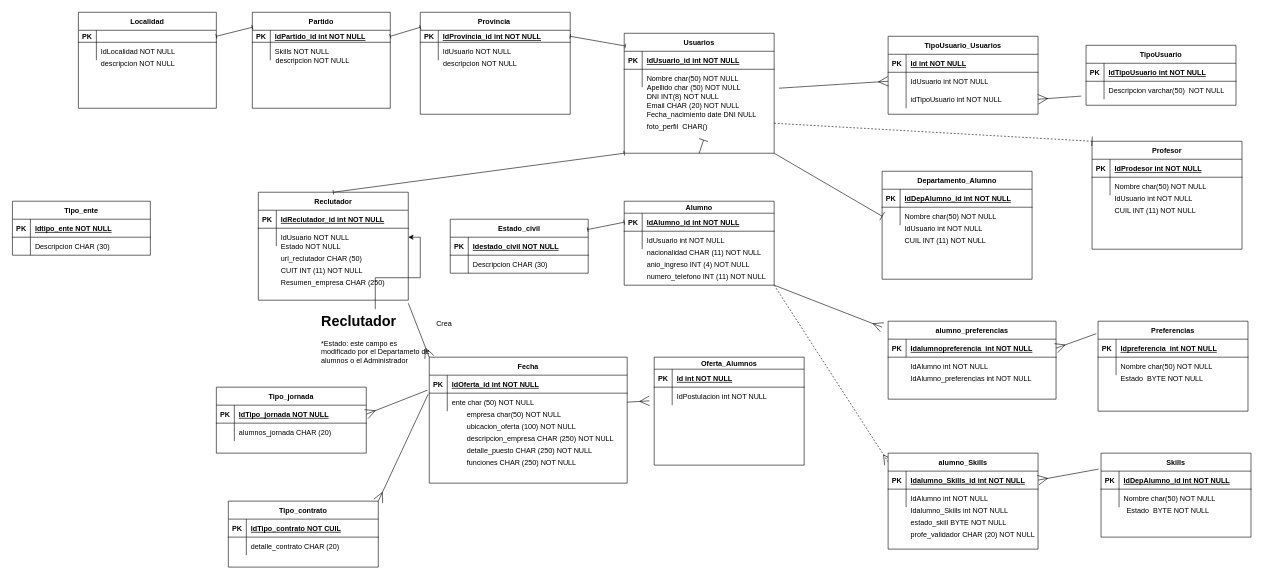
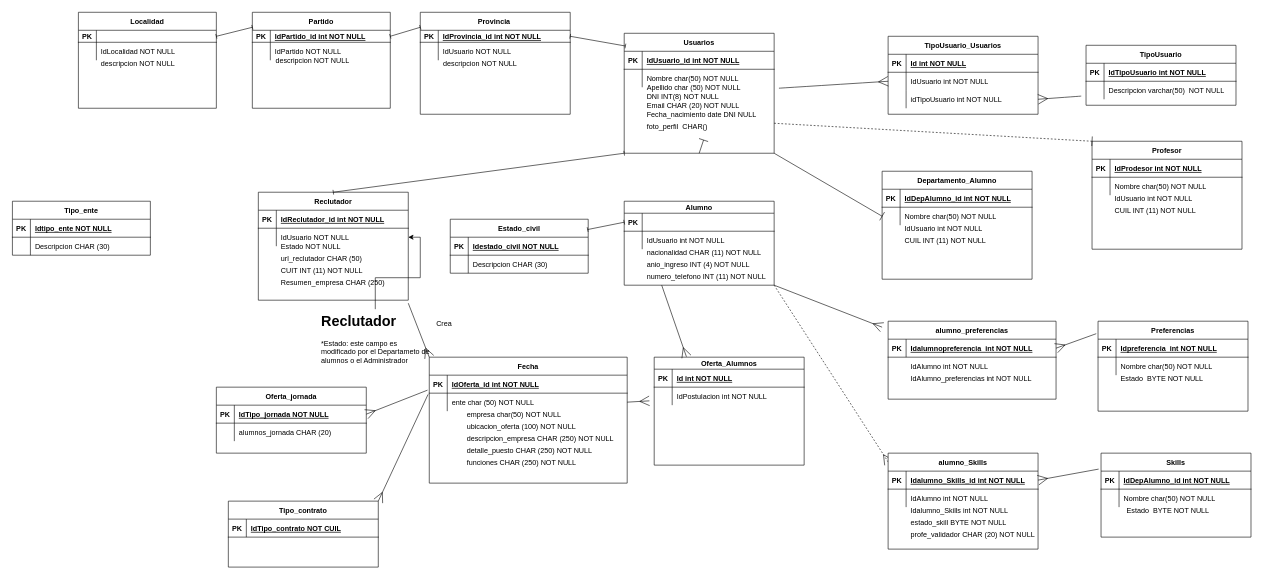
- <mxCell id="117" value="Skills NOT NULL" style="shape=partialRectangle;overflow=hidden;connectable=0;fillColor=none;top=0;left=0;bottom=0;right=0;align=left;spacingLeft=6;" vertex="1" parent="115"><mxGeometry x="30" width="200" height="30" as="geometry"><mxRectangle width="200" height="30" as="alternateBounds" /></mxGeometry></mxCell>
+ <mxCell id="117" value="IdPartido NOT NULL" style="shape=partialRectangle;overflow=hidden;connectable=0;fillColor=none;top=0;left=0;bottom=0;right=0;align=left;spacingLeft=6;" vertex="1" parent="115"><mxGeometry x="30" width="200" height="30" as="geometry"><mxRectangle width="200" height="30" as="alternateBounds" /></mxGeometry></mxCell>
- <mxCell id="20" value="IdAlumno_id int NOT NULL " style="shape=partialRectangle;overflow=hidden;connectable=0;fillColor=none;top=0;left=0;bottom=0;right=0;align=left;spacingLeft=6;fontStyle=5;" vertex="1" parent="18"><mxGeometry x="30" width="220" height="30" as="geometry"><mxRectangle width="220" height="30" as="alternateBounds" /></mxGeometry></mxCell>
+ <mxCell id="32" style="edgeStyle=none;rounded=0;orthogonalLoop=1;jettySize=auto;html=1;entryX=0.215;entryY=-0.004;entryDx=0;entryDy=0;endArrow=ERmany;endFill=0;startSize=14;endSize=14;sourcePerimeterSpacing=8;targetPerimeterSpacing=8;entryPerimeter=0;exitX=0.25;exitY=1;exitDx=0;exitDy=0;" edge="1" parent="1" source="17" target="24"><mxGeometry relative="1" as="geometry"><mxPoint x="1120" y="455" as="sourcePoint" /></mxGeometry></mxCell>
- <mxCell id="181" value="Tipo_jornada" style="shape=table;startSize=30;container=1;collapsible=1;childLayout=tableLayout;fixedRows=1;rowLines=0;fontStyle=1;align=center;resizeLast=1;" vertex="1" parent="1"><mxGeometry x="360" y="645" width="250" height="110" as="geometry" /></mxCell>
+ <mxCell id="181" value="Oferta_jornada" style="shape=table;startSize=30;container=1;collapsible=1;childLayout=tableLayout;fixedRows=1;rowLines=0;fontStyle=1;align=center;resizeLast=1;" vertex="1" parent="1"><mxGeometry x="360" y="645" width="250" height="110" as="geometry" /></mxCell>
- <mxCell id="194" value="detalle_contrato CHAR (20)" style="shape=partialRectangle;overflow=hidden;connectable=0;fillColor=none;top=0;left=0;bottom=0;right=0;align=left;spacingLeft=6;" vertex="1" parent="192"><mxGeometry x="30" width="220" height="30" as="geometry"><mxRectangle width="220" height="30" as="alternateBounds" /></mxGeometry></mxCell>
